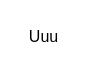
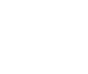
- <mxCell id="2" value="Uuu" style="text;html=1;align=center;verticalAlign=middle;resizable=0;points=[];autosize=1;strokeColor=none;fillColor=none;fontSize=16;" parent="1" vertex="1"><mxGeometry x="20" y="20.5" width="46" height="31" as="geometry" /></mxCell>
